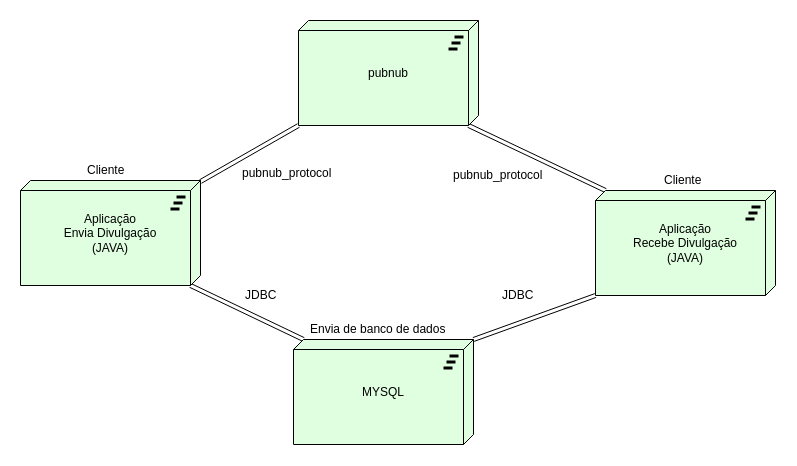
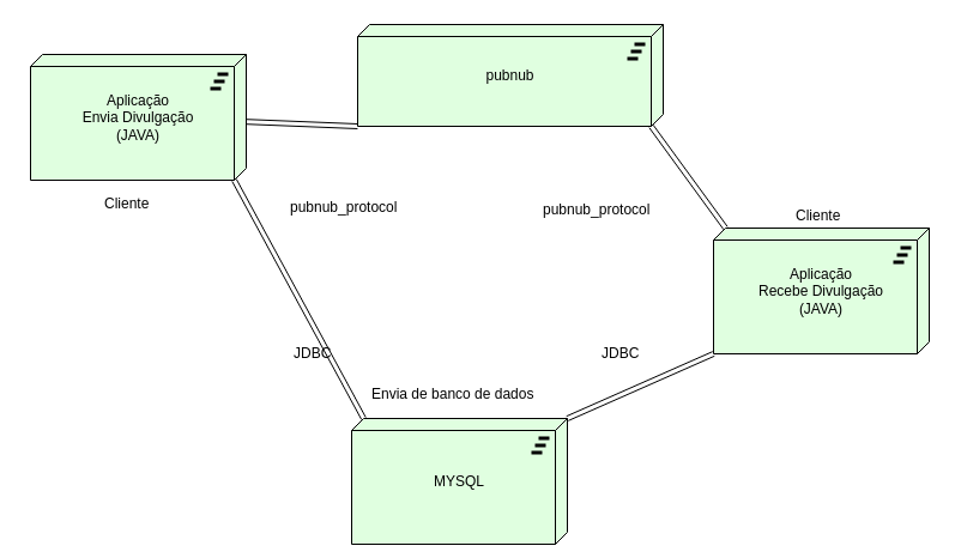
- <mxCell id="10" value="pubnub" style="html=1;outlineConnect=0;whiteSpace=wrap;fillColor=#E0FFE0;strokeColor=#000000;shape=mxgraph.archimate3.tech;techType=plateau;" parent="1" vertex="1"><mxGeometry x="298" y="20" width="180" height="105" as="geometry" /></mxCell>
+ <mxCell id="10" value="pubnub" style="html=1;outlineConnect=0;whiteSpace=wrap;fillColor=#E0FFE0;strokeColor=#000000;shape=mxgraph.archimate3.tech;techType=plateau;" parent="1" vertex="1"><mxGeometry x="298" y="20" width="255" height="85" as="geometry" /></mxCell>
- <mxCell id="4" value="Aplicação&lt;br&gt;Envia Divulgação&lt;br&gt;(JAVA)" style="html=1;outlineConnect=0;whiteSpace=wrap;fillColor=#E0FFE0;strokeColor=#000000;shape=mxgraph.archimate3.tech;techType=plateau;" parent="1" vertex="1"><mxGeometry x="20" y="180" width="180" height="105" as="geometry" /></mxCell>
+ <mxCell id="4" value="Aplicação&lt;br&gt;Envia Divulgação&lt;br&gt;(JAVA)" style="html=1;outlineConnect=0;whiteSpace=wrap;fillColor=#E0FFE0;strokeColor=#000000;shape=mxgraph.archimate3.tech;techType=plateau;" parent="1" vertex="1"><mxGeometry x="25" y="45" width="180" height="105" as="geometry" /></mxCell>
- <mxCell id="6" value="MYSQL" style="html=1;outlineConnect=0;whiteSpace=wrap;fillColor=#E0FFE0;strokeColor=#000000;shape=mxgraph.archimate3.tech;techType=plateau;" parent="1" vertex="1"><mxGeometry x="293" y="339" width="180" height="105" as="geometry" /></mxCell>
+ <mxCell id="6" value="MYSQL" style="html=1;outlineConnect=0;whiteSpace=wrap;fillColor=#E0FFE0;strokeColor=#000000;shape=mxgraph.archimate3.tech;techType=plateau;" parent="1" vertex="1"><mxGeometry x="293" y="349" width="180" height="105" as="geometry" /></mxCell>
